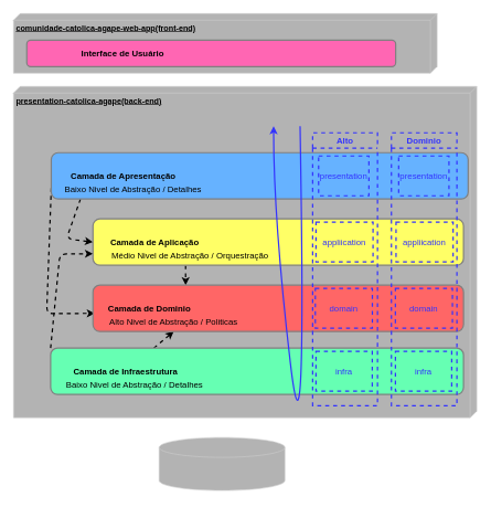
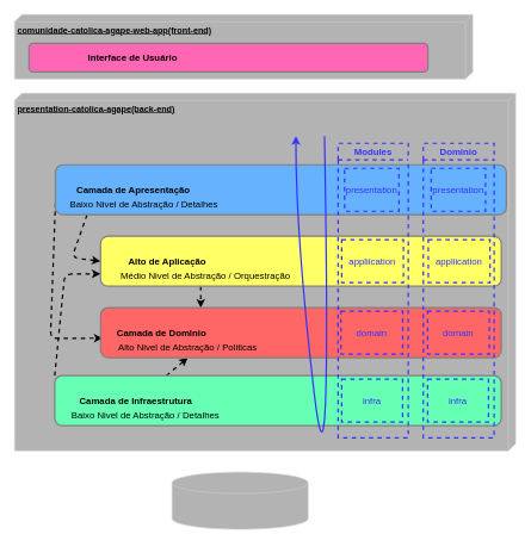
- <mxCell id="38" value="Alto" style="swimlane;whiteSpace=wrap;html=1;dashed=1;strokeColor=#3333FF;strokeWidth=2;fontSize=13;fontColor=#3333FF;fillColor=none;gradientColor=#66FFB3;" parent="1" vertex="1"><mxGeometry x="472" y="200" width="98" height="412" as="geometry" /></mxCell>
+ <mxCell id="38" value="Modules" style="swimlane;whiteSpace=wrap;html=1;dashed=1;strokeColor=#3333FF;strokeWidth=2;fontSize=13;fontColor=#3333FF;fillColor=none;gradientColor=#66FFB3;" parent="1" vertex="1"><mxGeometry x="472" y="200" width="98" height="412" as="geometry" /></mxCell>
- <mxCell id="21" value="Camada de Aplicação" style="text;html=1;strokeColor=none;fillColor=none;align=center;verticalAlign=middle;whiteSpace=wrap;rounded=0;strokeWidth=2;fontSize=13;fontColor=#000000;fontStyle=1" parent="19" vertex="1"><mxGeometry x="11.348" y="20" width="164.539" height="30" as="geometry" /></mxCell>
+ <mxCell id="21" value="Alto de Aplicação" style="text;html=1;strokeColor=none;fillColor=none;align=center;verticalAlign=middle;whiteSpace=wrap;rounded=0;strokeWidth=2;fontSize=13;fontColor=#000000;fontStyle=1" parent="19" vertex="1"><mxGeometry x="11.348" y="20" width="164.539" height="30" as="geometry" /></mxCell>
